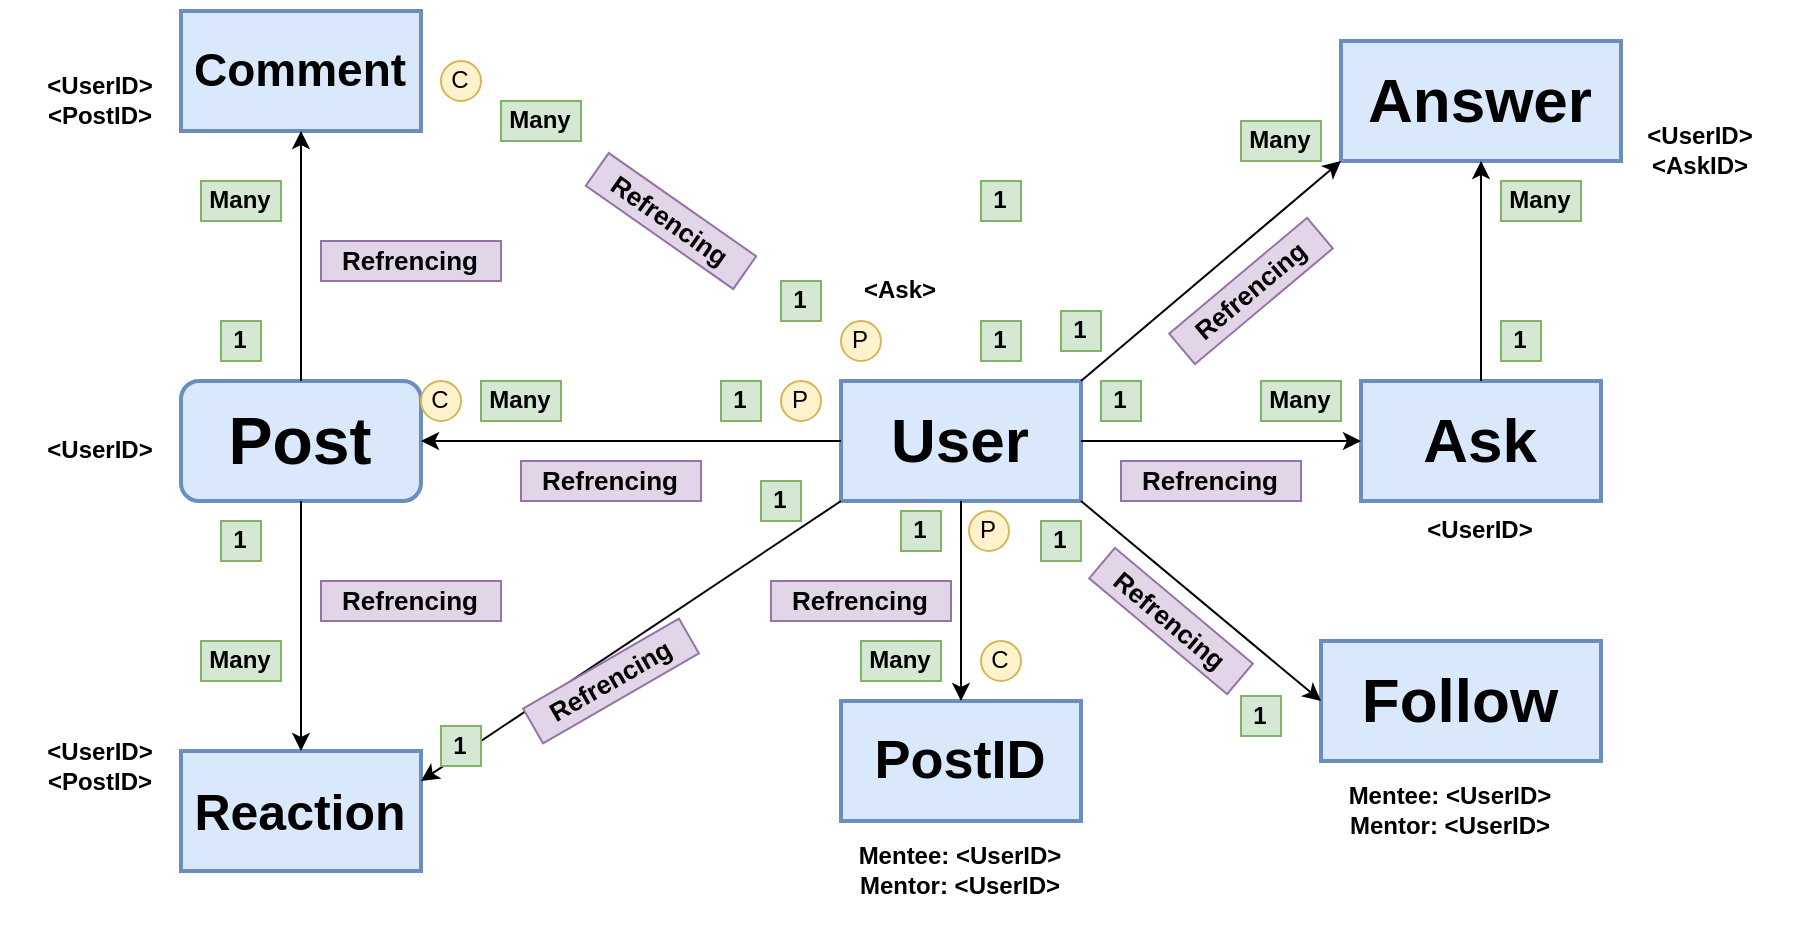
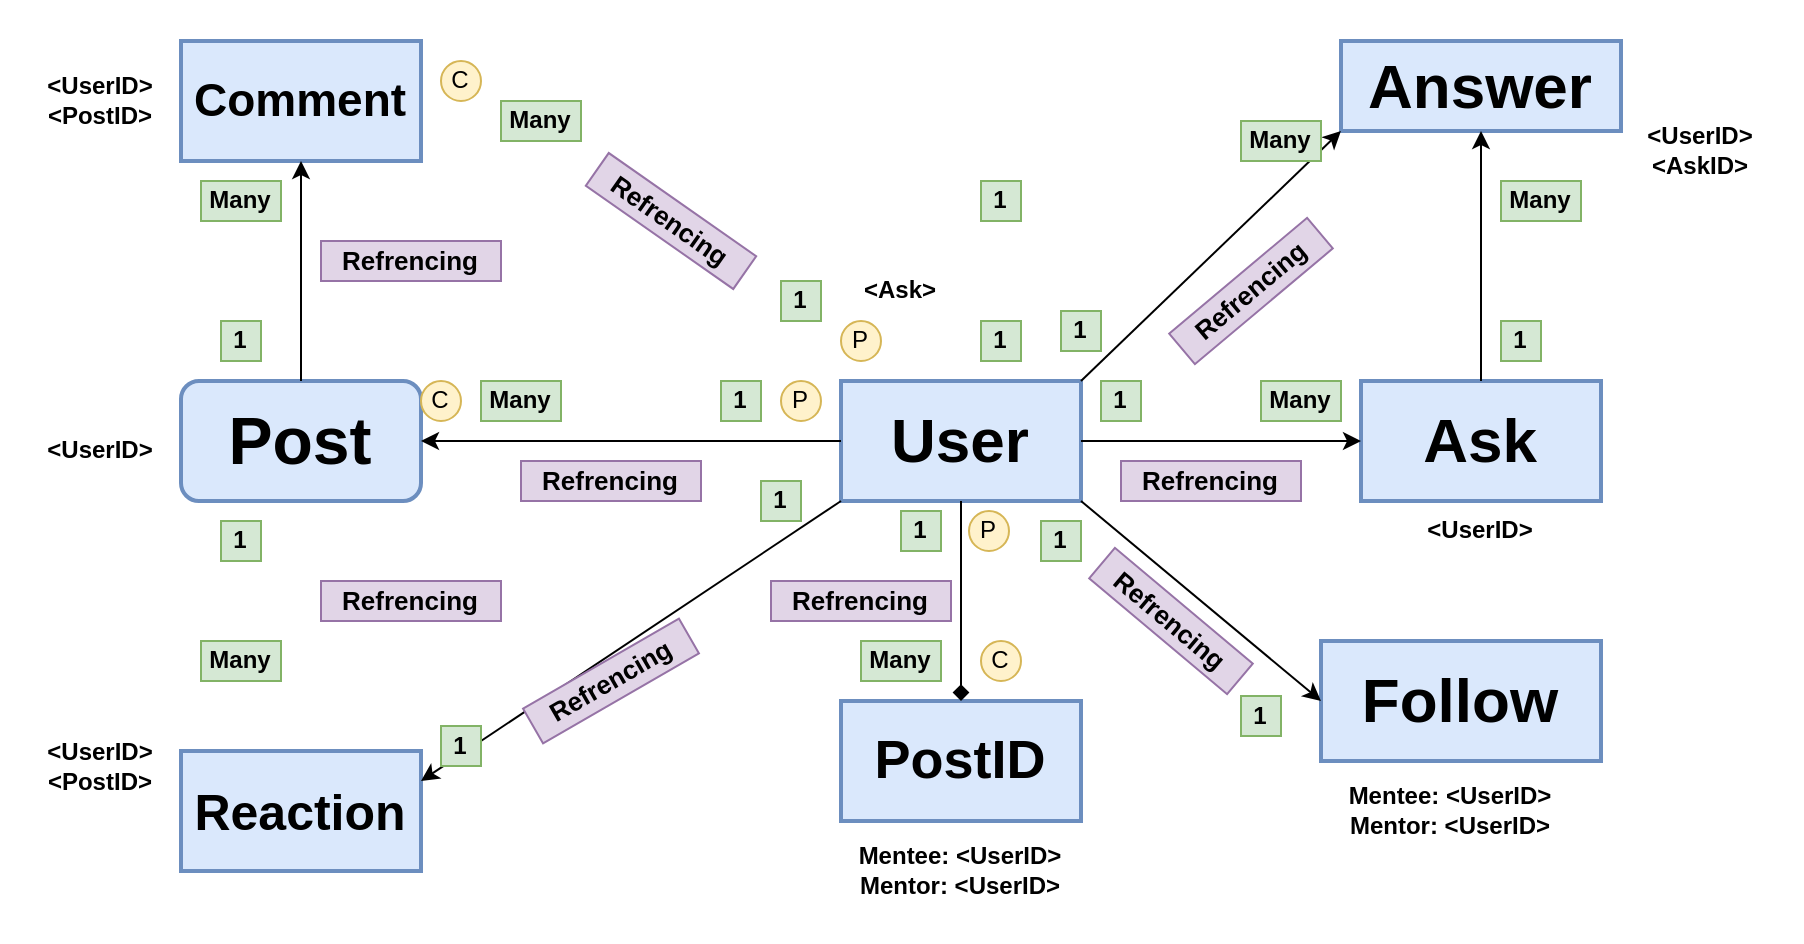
- <mxCell id="4" value="Comment" style="rounded=0;whiteSpace=wrap;html=1;strokeWidth=2;fontSize=23;fontStyle=1;fillColor=#dae8fc;strokeColor=#6c8ebf;" parent="1" vertex="1"><mxGeometry x="90" y="5" width="120" height="60" as="geometry" /></mxCell>
+ <mxCell id="4" value="Comment" style="rounded=0;whiteSpace=wrap;html=1;strokeWidth=2;fontSize=23;fontStyle=1;fillColor=#dae8fc;strokeColor=#6c8ebf;" parent="1" vertex="1"><mxGeometry x="90" y="20" width="120" height="60" as="geometry" /></mxCell>
- <mxCell id="43" value="Answer" style="rounded=0;whiteSpace=wrap;html=1;strokeWidth=2;fontSize=31;fontStyle=1;fillColor=#dae8fc;strokeColor=#6c8ebf;" vertex="1" parent="1"><mxGeometry x="670" y="20" width="140" height="60" as="geometry" /></mxCell>
+ <mxCell id="43" value="Answer" style="rounded=0;whiteSpace=wrap;html=1;strokeWidth=2;fontSize=31;fontStyle=1;fillColor=#dae8fc;strokeColor=#6c8ebf;" vertex="1" parent="1"><mxGeometry x="670" y="20" width="140" height="45" as="geometry" /></mxCell>
- <mxCell id="8" value="" style="endArrow=classic;html=1;rounded=0;exitX=0.5;exitY=1;exitDx=0;exitDy=0;entryX=0.5;entryY=0;entryDx=0;entryDy=0;" parent="1" source="3" target="5" edge="1"><mxGeometry width="50" height="50" relative="1" as="geometry"><mxPoint x="160" y="200" as="sourcePoint" /><mxPoint x="160" y="90" as="targetPoint" /></mxGeometry></mxCell>
- <mxCell id="9" value="" style="endArrow=classic;html=1;rounded=0;exitX=0.5;exitY=1;exitDx=0;exitDy=0;entryX=0.5;entryY=0;entryDx=0;entryDy=0;" parent="1" source="2" target="6" edge="1"><mxGeometry width="50" height="50" relative="1" as="geometry"><mxPoint x="490" y="90" as="sourcePoint" /><mxPoint x="490" y="200" as="targetPoint" /></mxGeometry></mxCell>
+ <mxCell id="9" value="" style="endArrow=diamond;html=1;rounded=0;exitX=0.5;exitY=1;exitDx=0;exitDy=0;entryX=0.5;entryY=0;entryDx=0;entryDy=0;" parent="1" source="2" target="6" edge="1"><mxGeometry width="50" height="50" relative="1" as="geometry"><mxPoint x="490" y="90" as="sourcePoint" /><mxPoint x="490" y="200" as="targetPoint" /></mxGeometry></mxCell>
